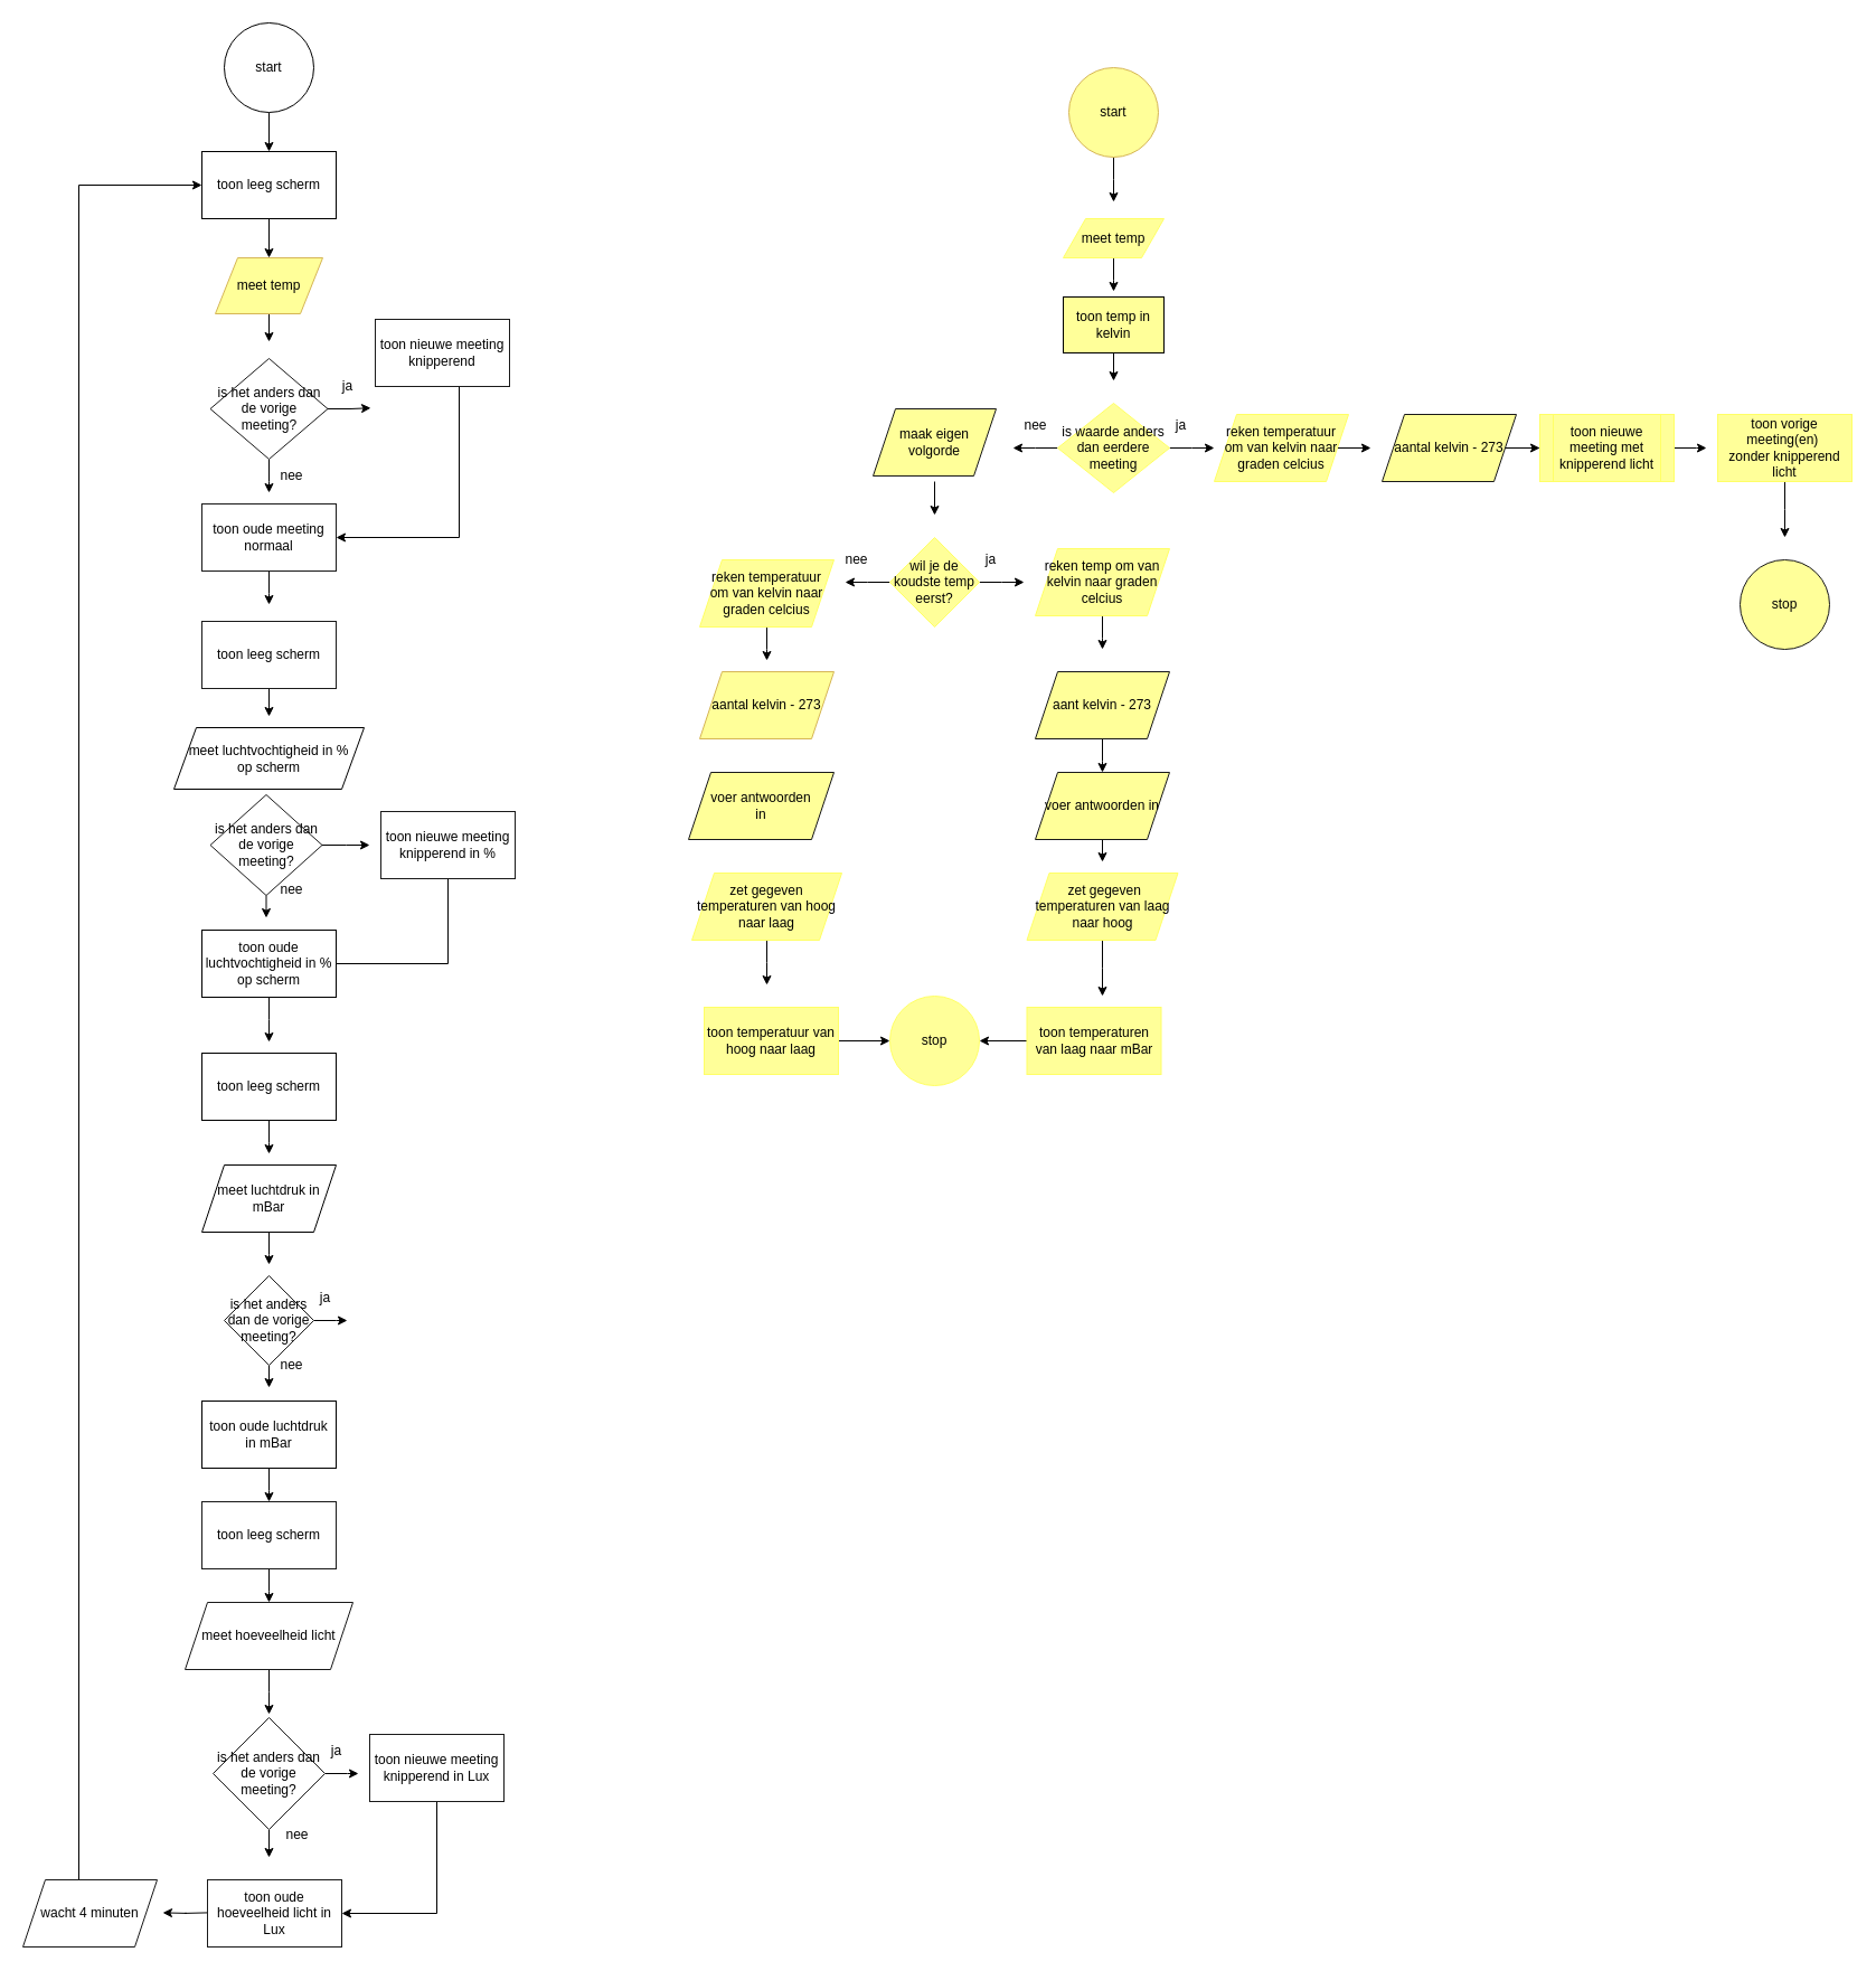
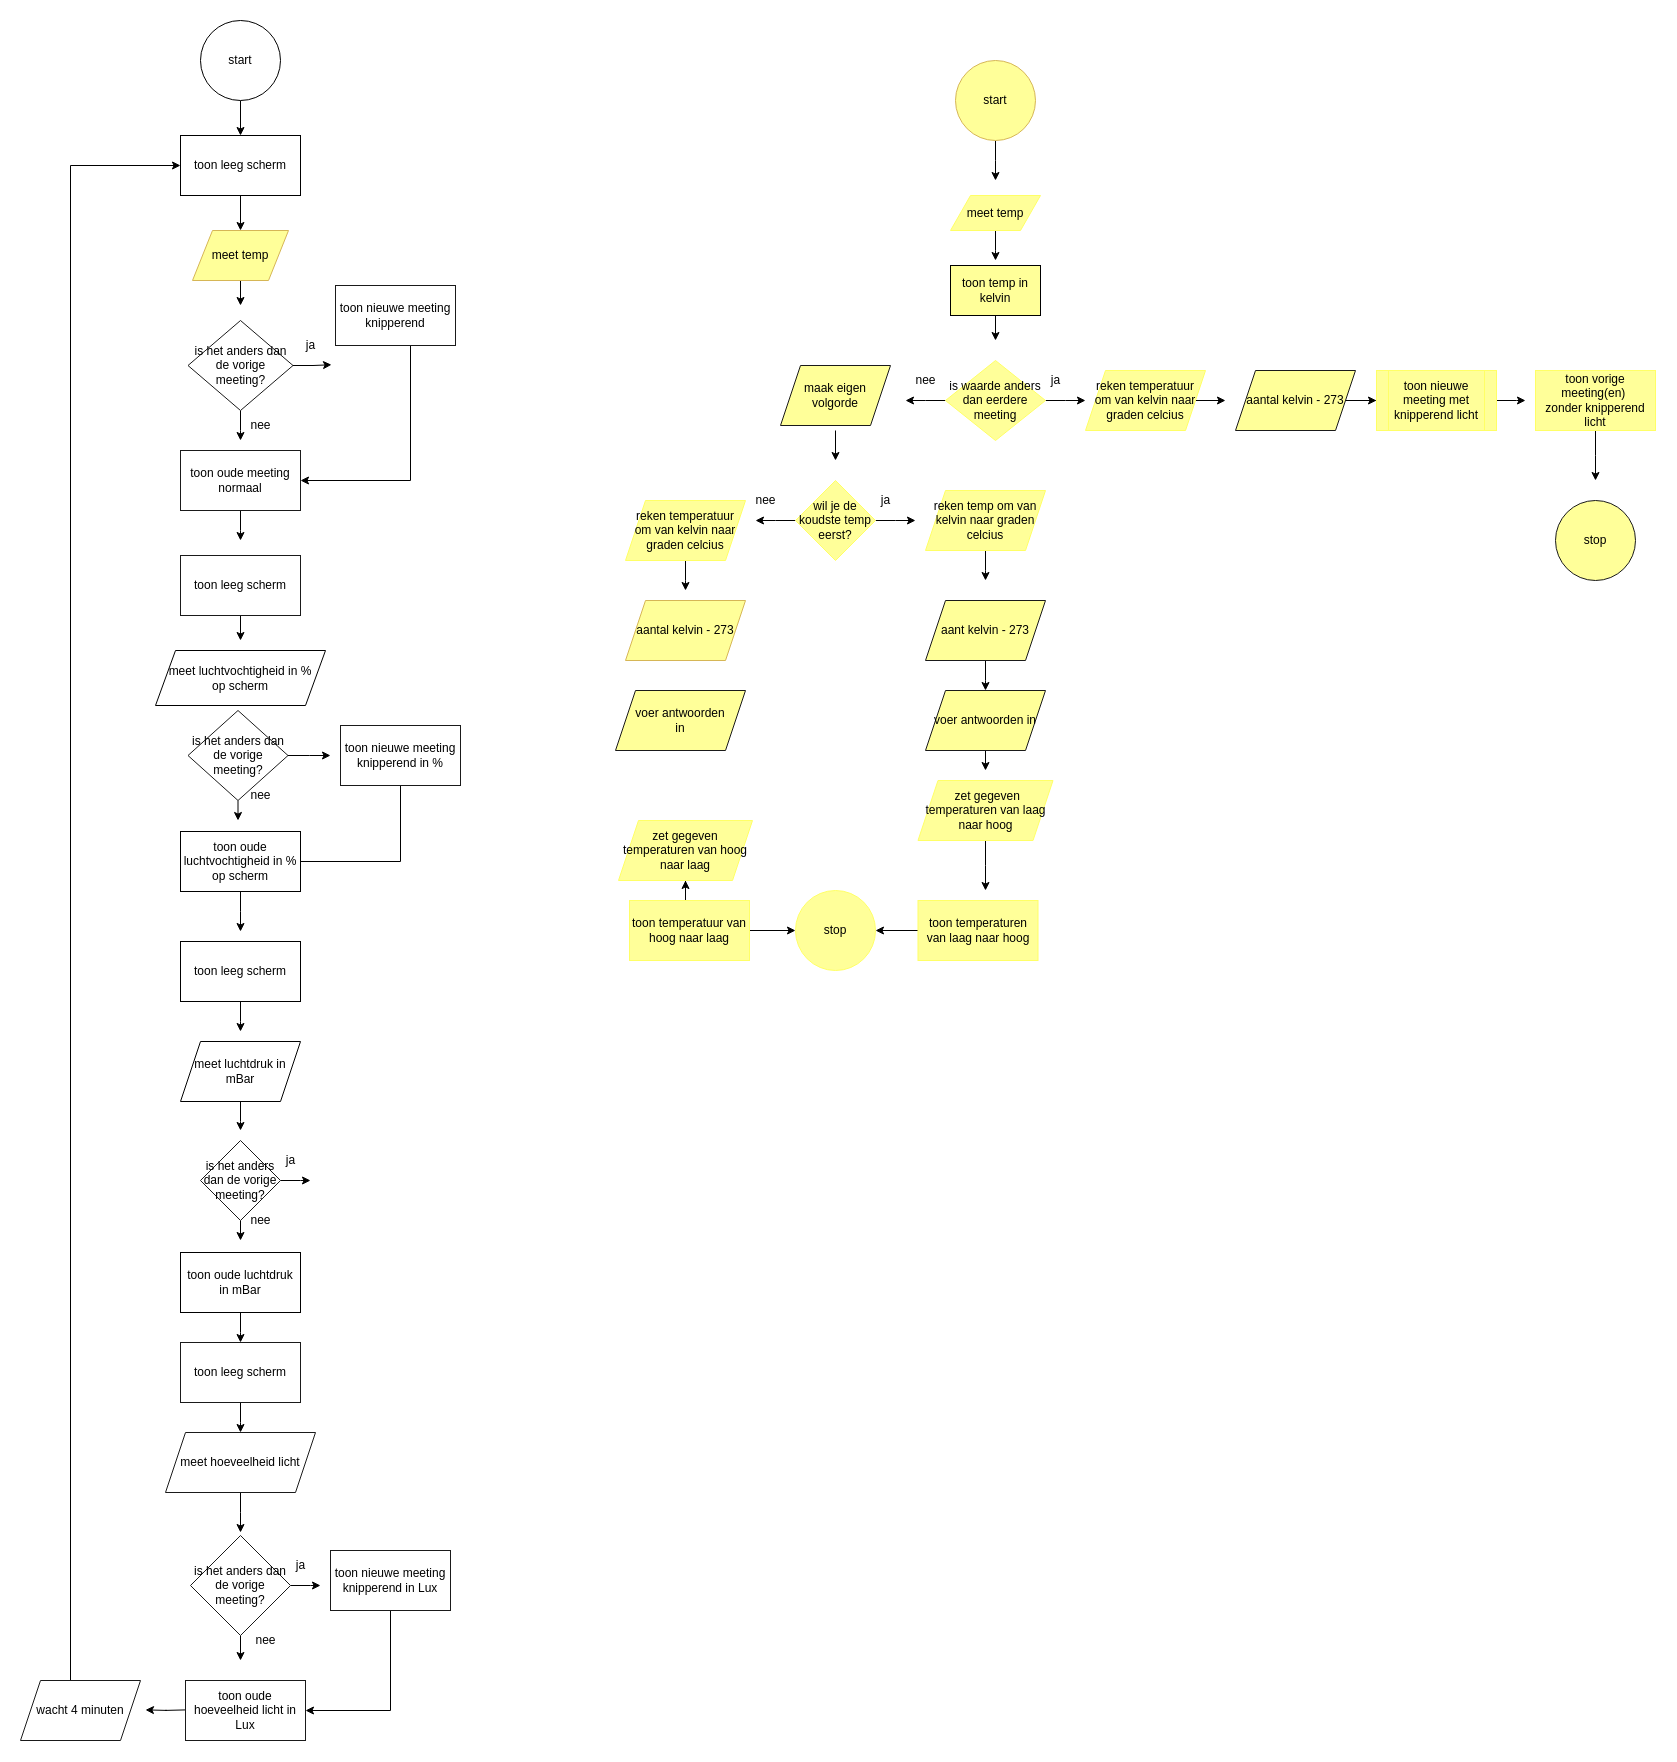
- <mxCell id="32" value="zet gegeven temperaturen van hoog naar laag" style="shape=parallelogram;perimeter=parallelogramPerimeter;whiteSpace=wrap;html=1;fixedSize=1;strokeColor=#FFFF66;fillColor=#FFFF99;" vertex="1" parent="1"><mxGeometry x="618" y="780" width="134" height="60" as="geometry" /></mxCell>
+ <mxCell id="32" value="zet gegeven temperaturen van hoog naar laag" style="shape=parallelogram;perimeter=parallelogramPerimeter;whiteSpace=wrap;html=1;fixedSize=1;strokeColor=#FFFF66;fillColor=#FFFF99;" vertex="1" parent="1"><mxGeometry x="618" y="820" width="134" height="60" as="geometry" /></mxCell>
- <mxCell id="30" value="toon temperaturen van laag naar mBar" style="whiteSpace=wrap;html=1;strokeColor=#FFFF66;fillColor=#FFFF99;" vertex="1" parent="1"><mxGeometry x="917.5" y="900" width="120" height="60" as="geometry" /></mxCell>
+ <mxCell id="30" value="toon temperaturen van laag naar hoog" style="whiteSpace=wrap;html=1;strokeColor=#FFFF66;fillColor=#FFFF99;" vertex="1" parent="1"><mxGeometry x="917.5" y="900" width="120" height="60" as="geometry" /></mxCell>
